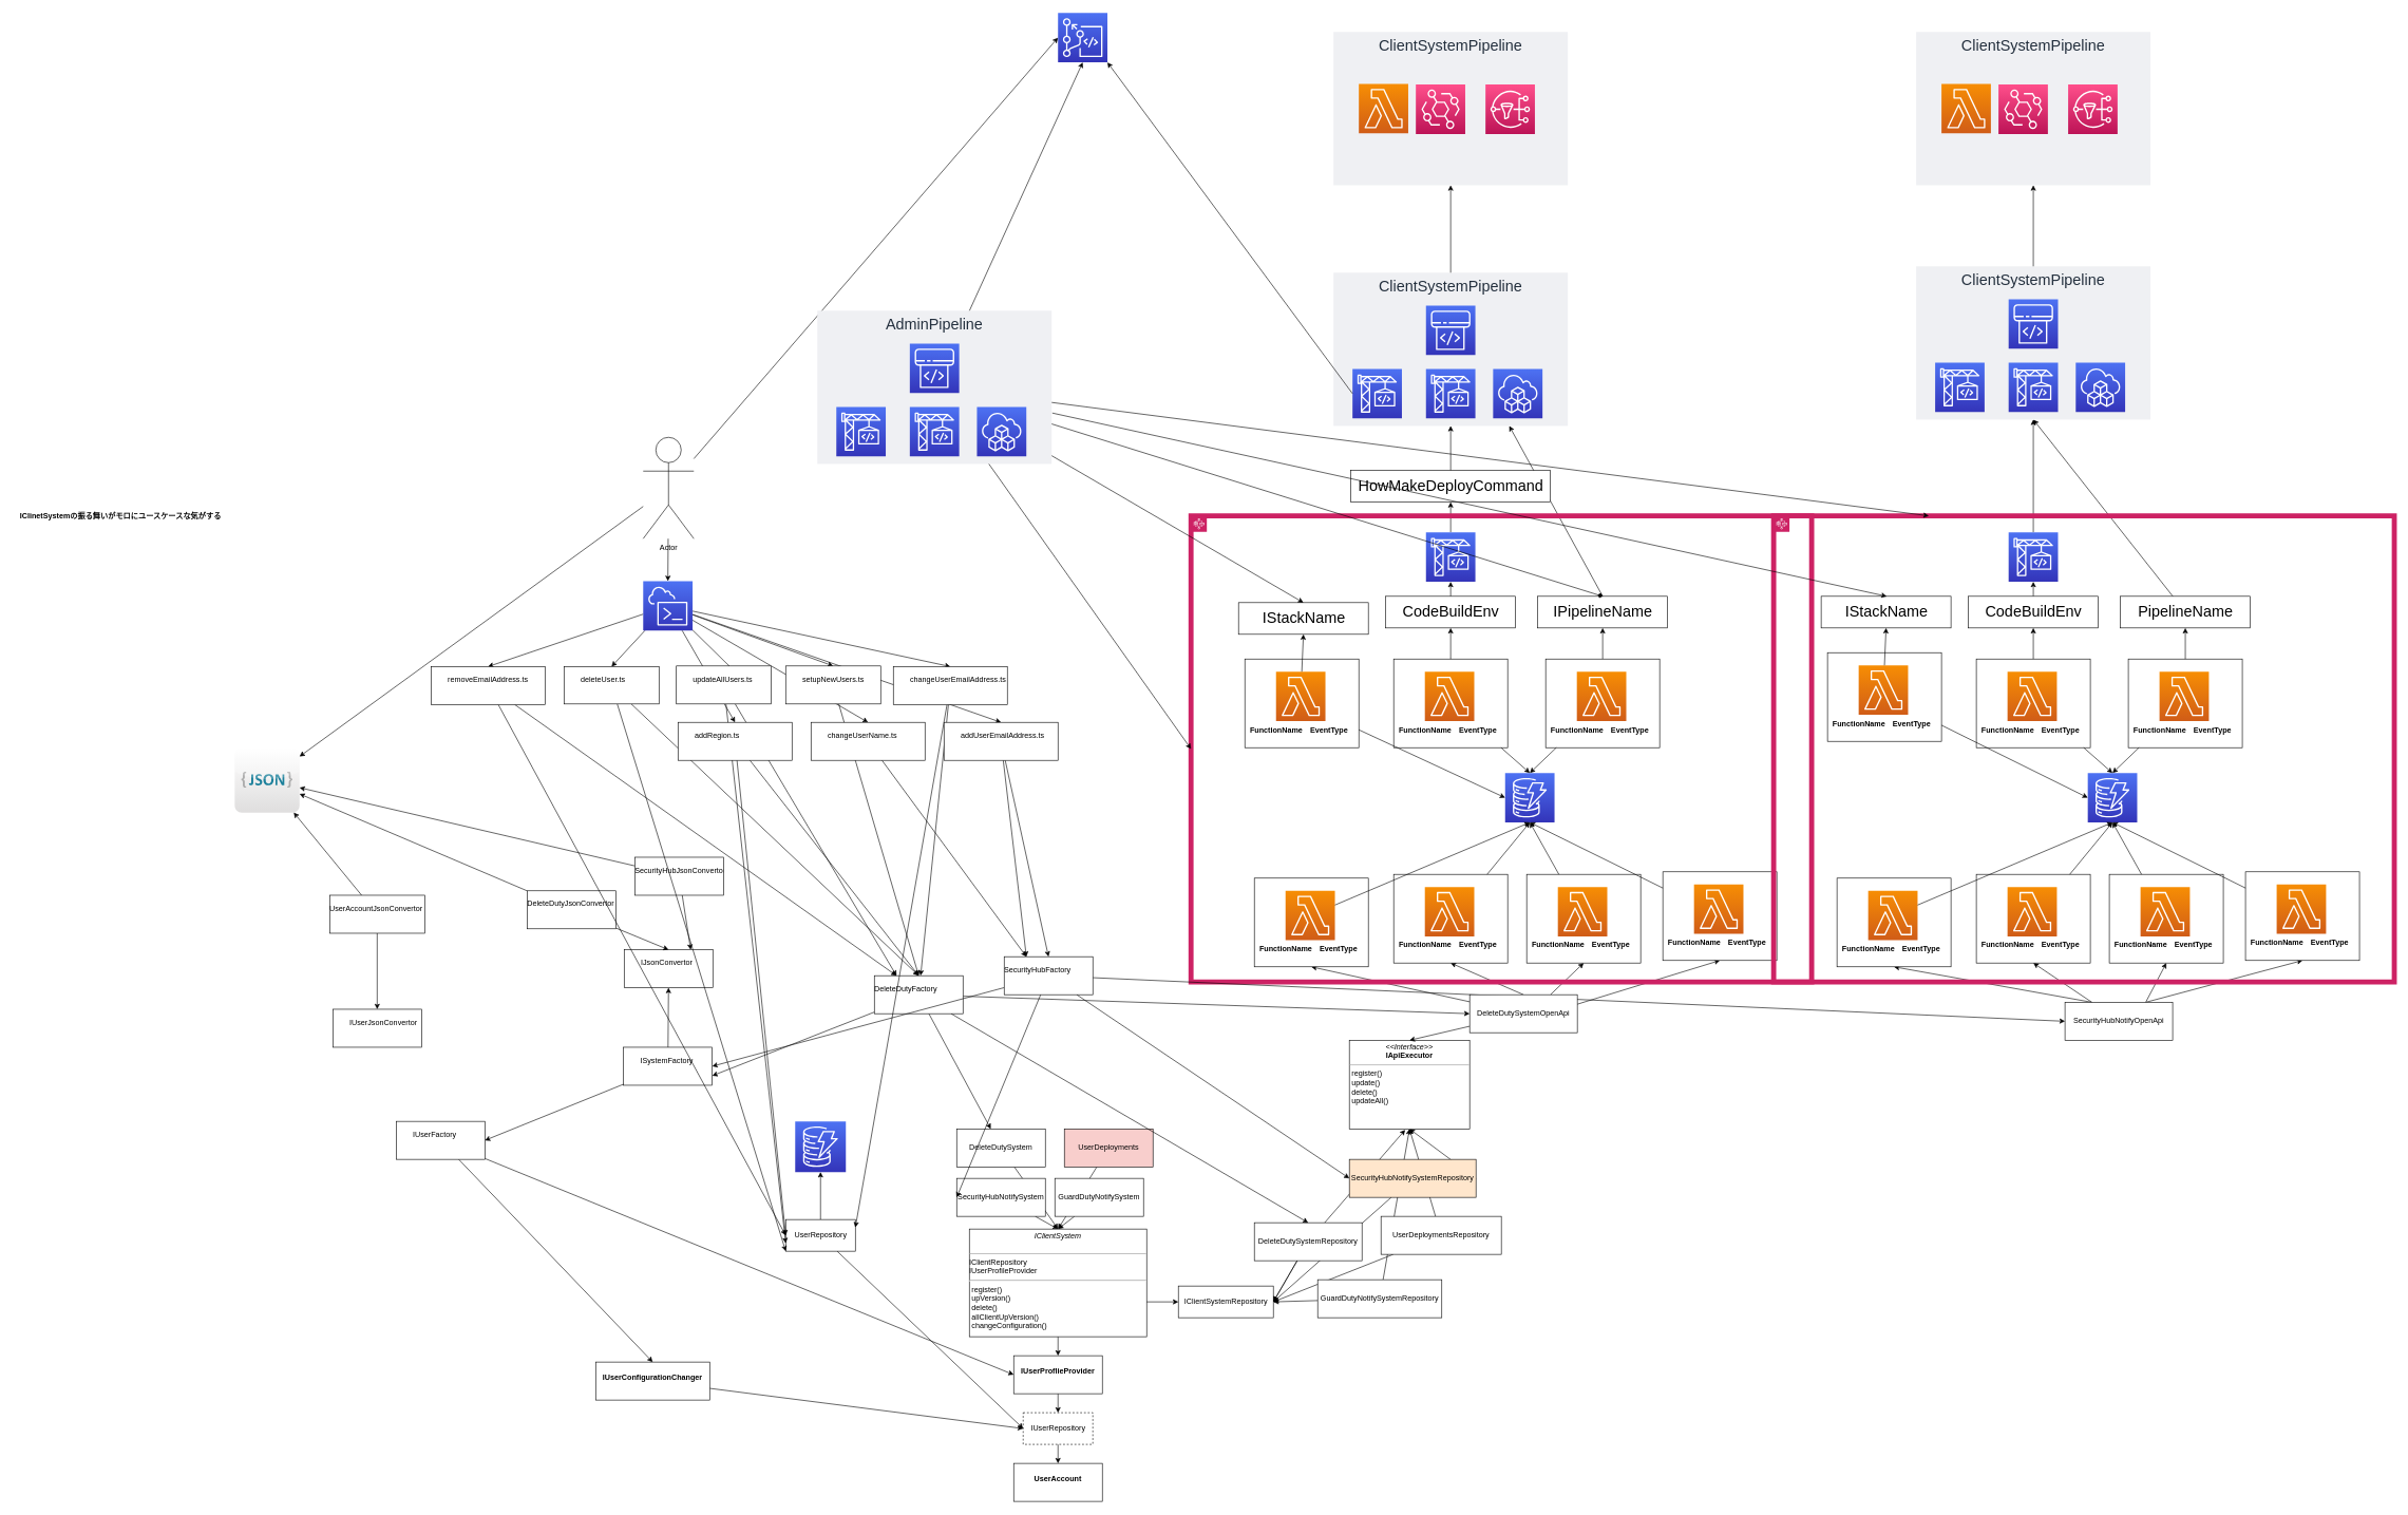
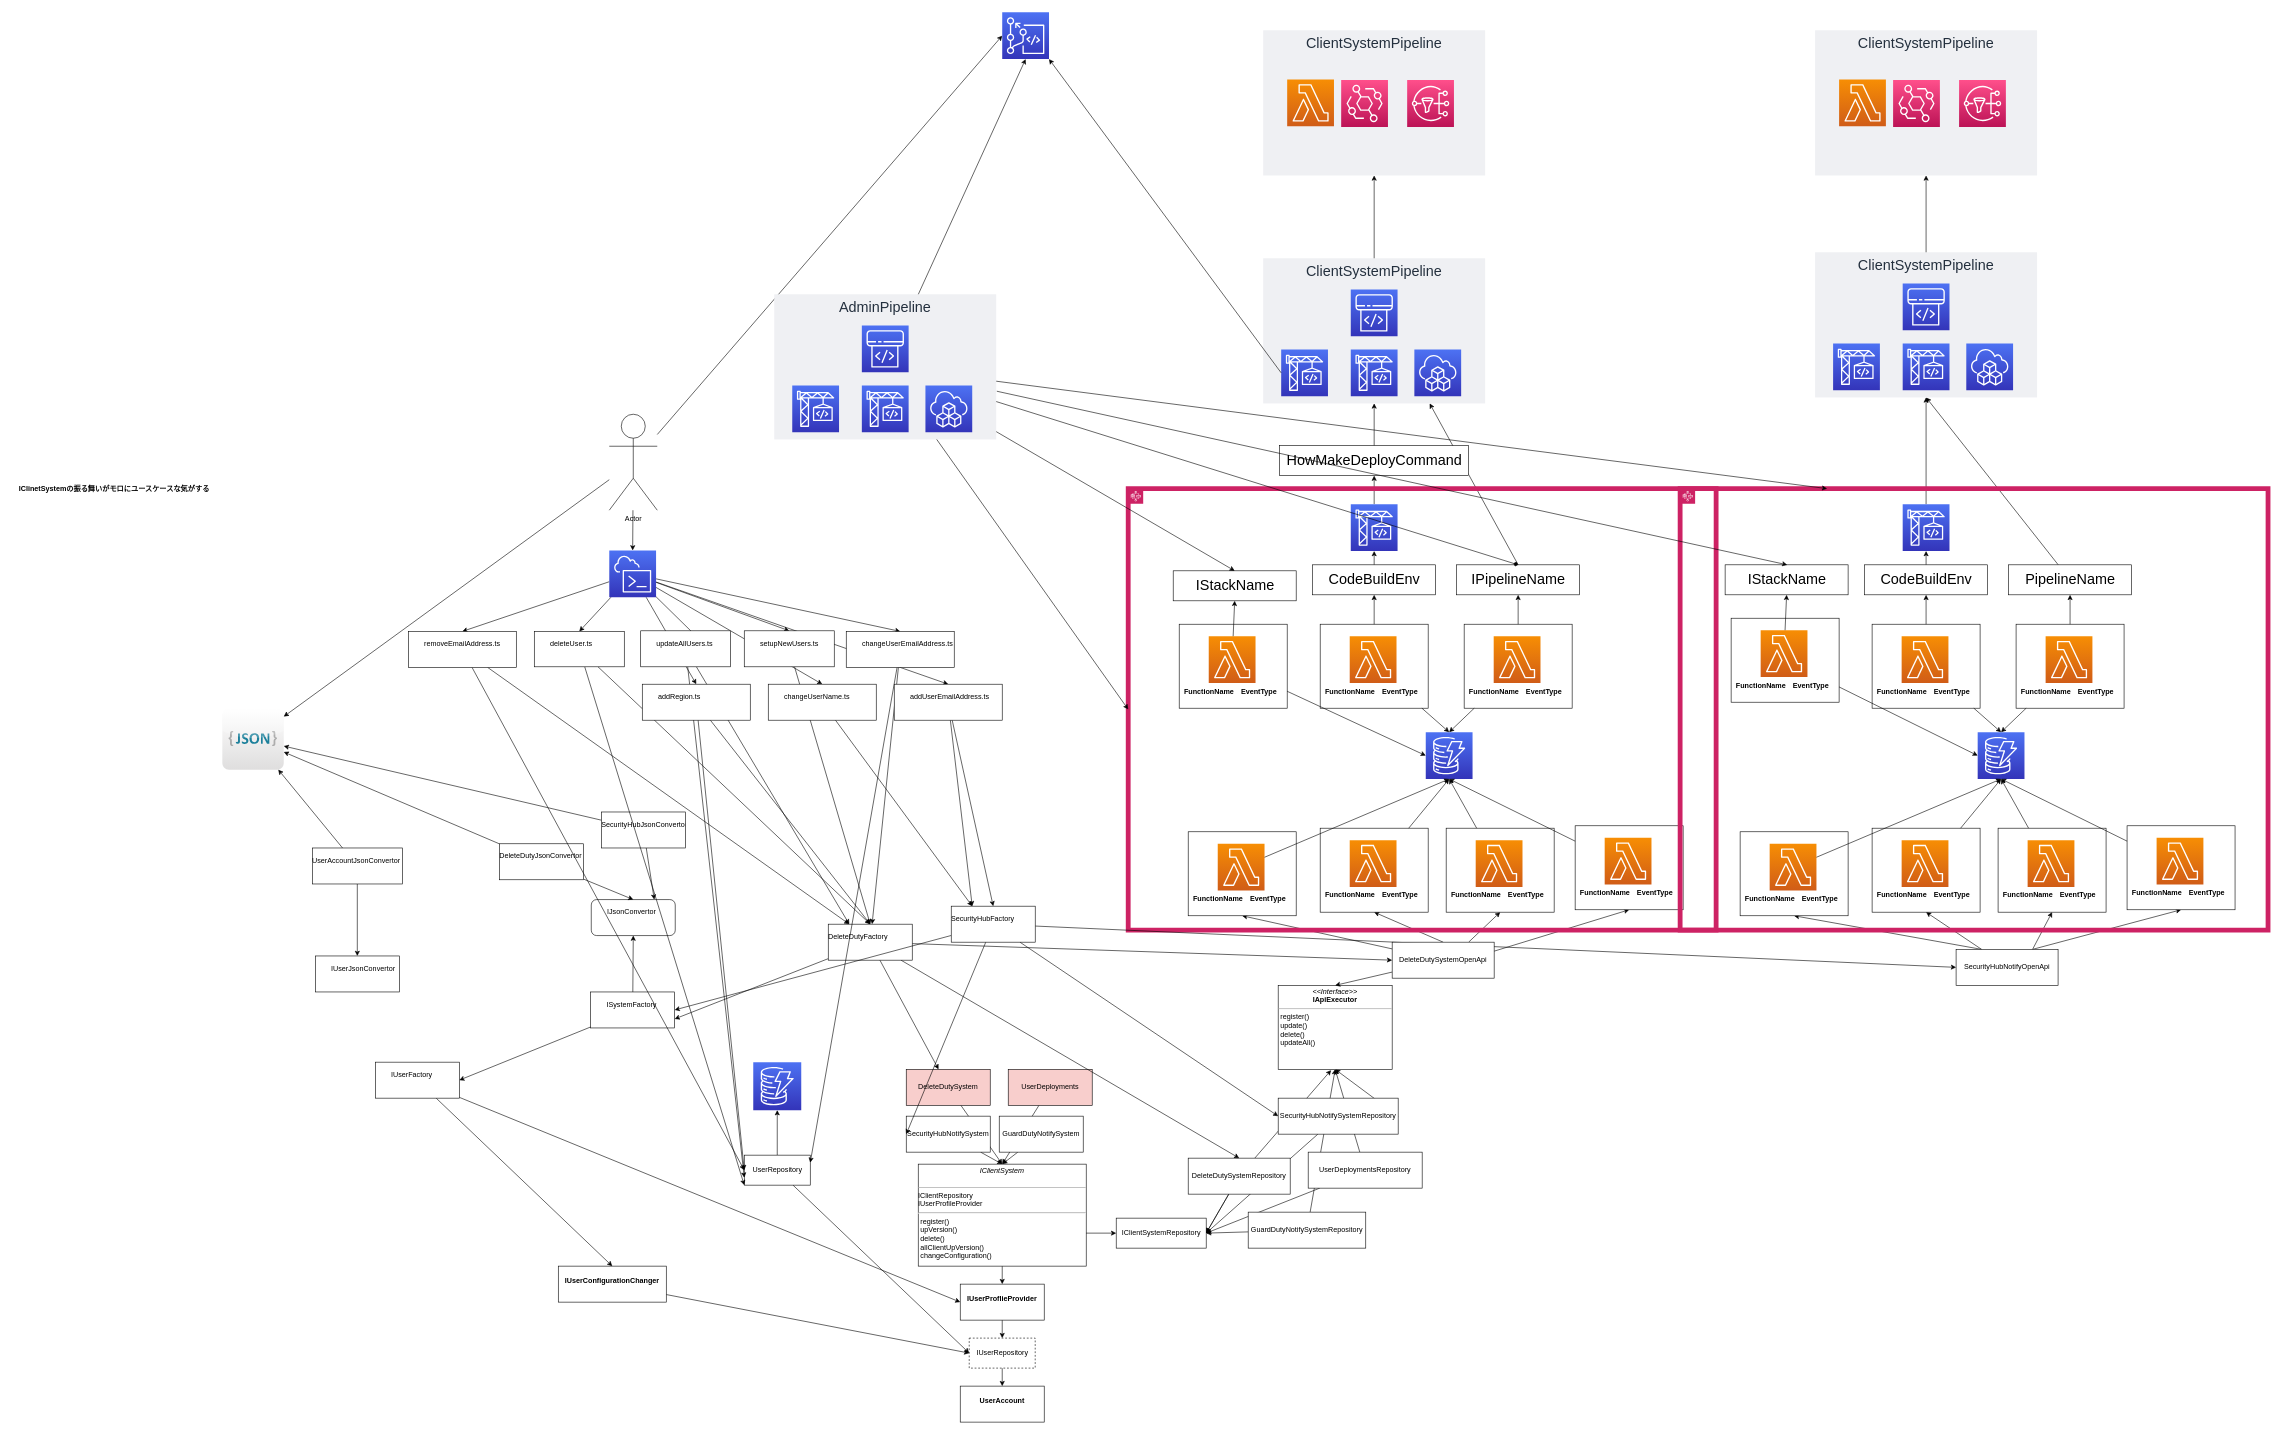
- <mxCell id="211" value="&lt;br&gt;&lt;span style=&quot;white-space: pre&quot;&gt;&#09;&lt;/span&gt;IJsonConvertor" style="verticalAlign=top;align=left;overflow=fill;fontSize=12;fontFamily=Helvetica;html=1;" vertex="1" parent="1"><mxGeometry x="985" y="1499" width="140" height="60" as="geometry" /></mxCell>
+ <mxCell id="211" value="&lt;br&gt;&lt;span style=&quot;white-space: pre&quot;&gt;&#09;&lt;/span&gt;IJsonConvertor" style="verticalAlign=top;align=left;overflow=fill;fontSize=12;fontFamily=Helvetica;html=1;rounded=1;" vertex="1" parent="1"><mxGeometry x="985" y="1499" width="140" height="60" as="geometry" /></mxCell>
- <mxCell id="18" value="&lt;p style=&quot;margin: 0px ; margin-top: 4px ; text-align: center&quot;&gt;&lt;br&gt;&lt;/p&gt;&lt;p style=&quot;margin: 0px ; margin-top: 4px ; text-align: center&quot;&gt;DeleteDutySystem&lt;/p&gt;" style="verticalAlign=top;align=left;overflow=fill;fontSize=12;fontFamily=Helvetica;html=1;" vertex="1" parent="1"><mxGeometry x="1510" y="1782" width="140" height="60" as="geometry" /></mxCell>
+ <mxCell id="18" value="&lt;p style=&quot;margin: 0px ; margin-top: 4px ; text-align: center&quot;&gt;&lt;br&gt;&lt;/p&gt;&lt;p style=&quot;margin: 0px ; margin-top: 4px ; text-align: center&quot;&gt;DeleteDutySystem&lt;/p&gt;" style="verticalAlign=top;align=left;overflow=fill;fontSize=12;fontFamily=Helvetica;html=1;fillColor=#f8cecc;" vertex="1" parent="1"><mxGeometry x="1510" y="1782" width="140" height="60" as="geometry" /></mxCell>
- <mxCell id="38" value="&lt;p style=&quot;margin: 0px ; margin-top: 4px ; text-align: center&quot;&gt;&lt;br&gt;&lt;/p&gt;&lt;p style=&quot;margin: 0px ; margin-top: 4px ; text-align: center&quot;&gt;SecurityHubNotifySystemRepository&lt;/p&gt;" style="verticalAlign=top;align=left;overflow=fill;fontSize=12;fontFamily=Helvetica;html=1;fillColor=#ffe6cc;" vertex="1" parent="1"><mxGeometry x="2130" y="1830" width="200" height="60" as="geometry" /></mxCell>
+ <mxCell id="38" value="&lt;p style=&quot;margin: 0px ; margin-top: 4px ; text-align: center&quot;&gt;&lt;br&gt;&lt;/p&gt;&lt;p style=&quot;margin: 0px ; margin-top: 4px ; text-align: center&quot;&gt;SecurityHubNotifySystemRepository&lt;/p&gt;" style="verticalAlign=top;align=left;overflow=fill;fontSize=12;fontFamily=Helvetica;html=1;" vertex="1" parent="1"><mxGeometry x="2130" y="1830" width="200" height="60" as="geometry" /></mxCell>
- <mxCell id="32" value="&lt;p style=&quot;margin: 0px ; margin-top: 4px ; text-align: center&quot;&gt;&lt;br&gt;&lt;b&gt;IUserConfigurationChanger&lt;/b&gt;&lt;/p&gt;" style="verticalAlign=top;align=left;overflow=fill;fontSize=12;fontFamily=Helvetica;html=1;" vertex="1" parent="1"><mxGeometry x="940" y="2150" width="180" height="60" as="geometry" /></mxCell>
+ <mxCell id="32" value="&lt;p style=&quot;margin: 0px ; margin-top: 4px ; text-align: center&quot;&gt;&lt;br&gt;&lt;b&gt;IUserConfigurationChanger&lt;/b&gt;&lt;/p&gt;" style="verticalAlign=top;align=left;overflow=fill;fontSize=12;fontFamily=Helvetica;html=1;" vertex="1" parent="1"><mxGeometry x="930" width="180" height="60" as="geometry" y="2110" /></mxCell>
